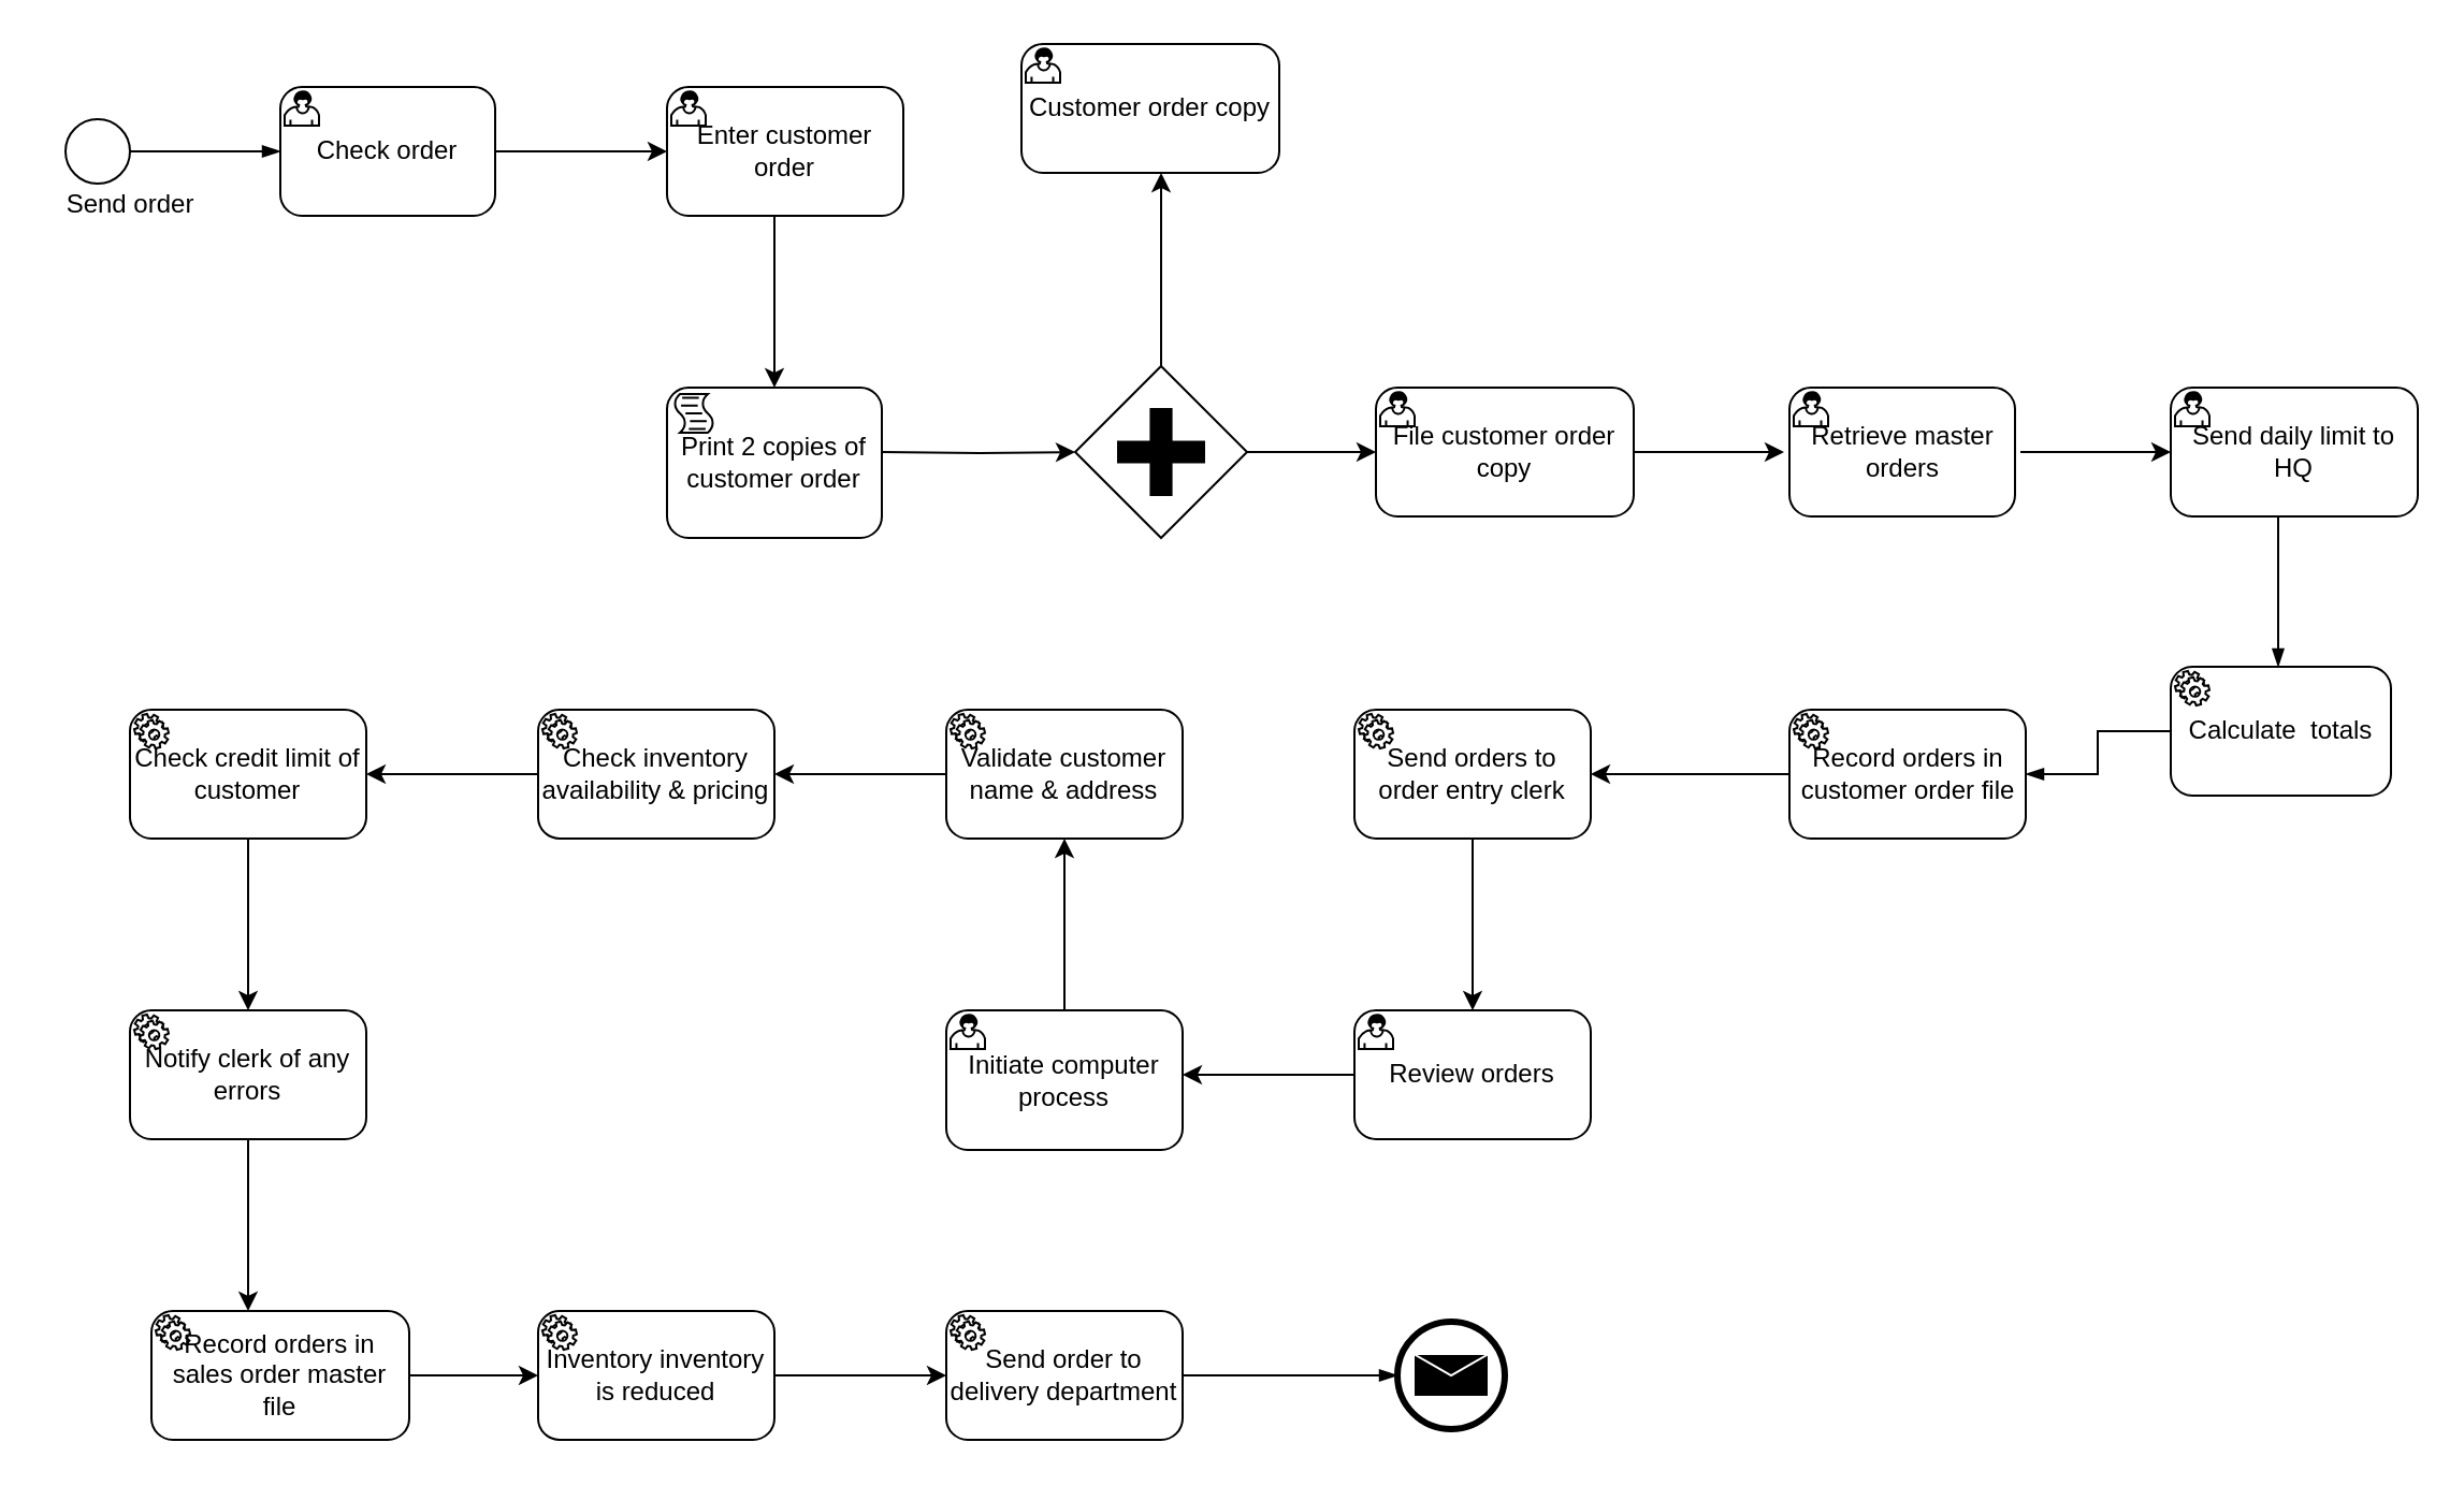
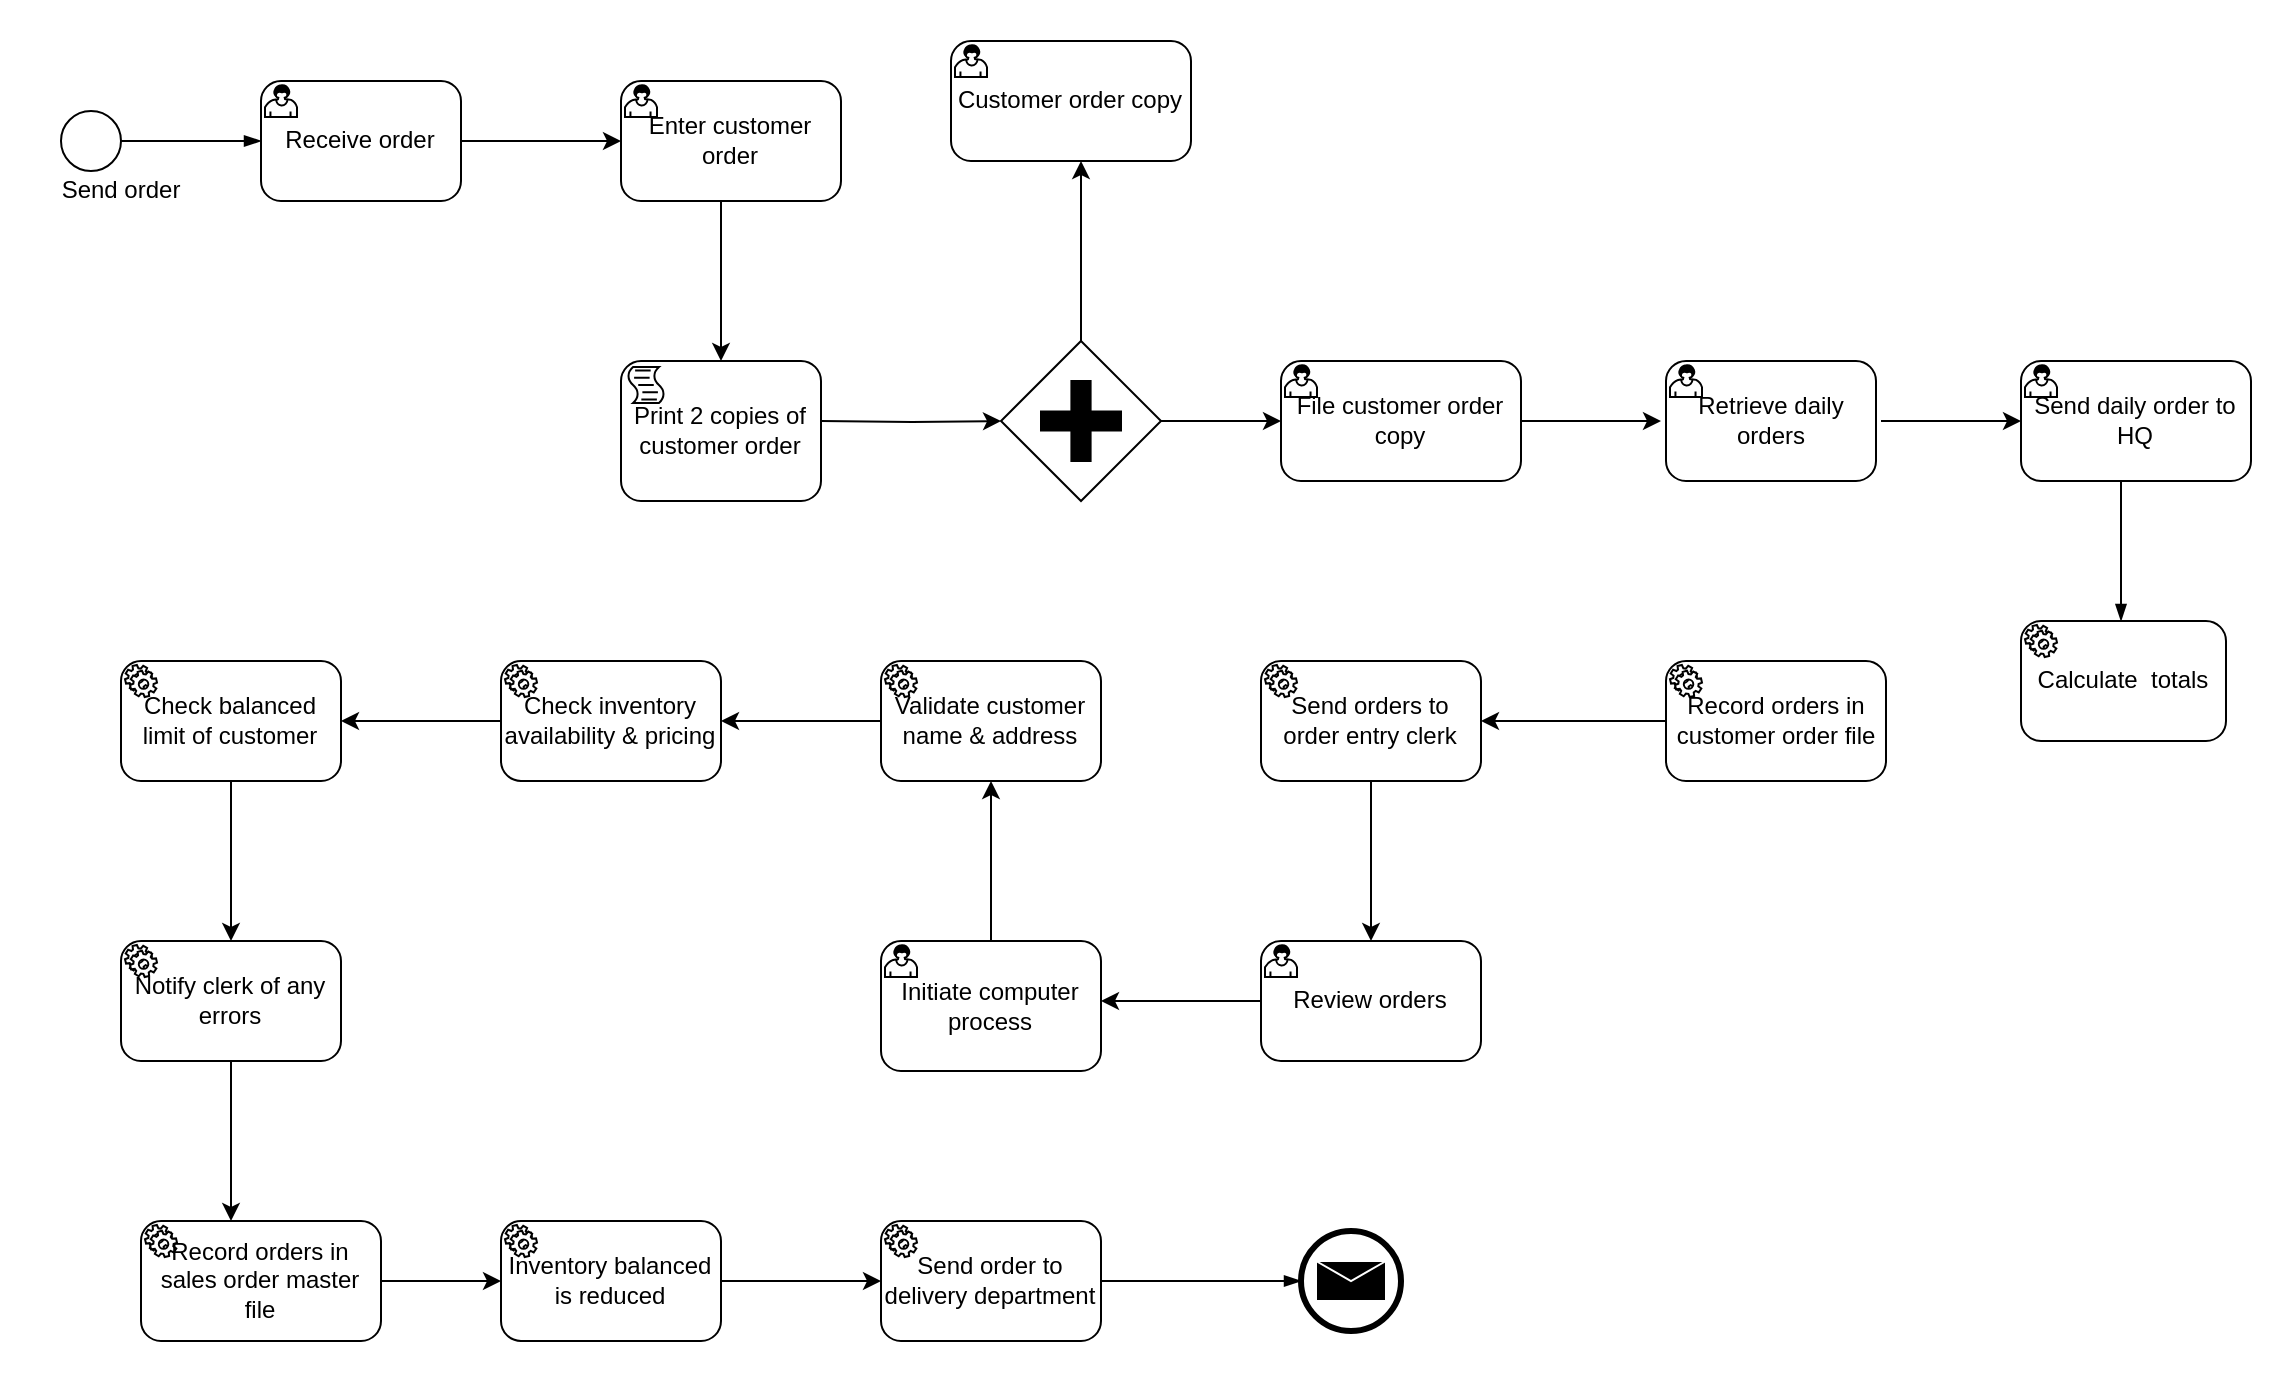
- <mxCell id="23" value="Check order" style="points=[[0.25,0,0],[0.5,0,0],[0.75,0,0],[1,0.25,0],[1,0.5,0],[1,0.75,0],[0.75,1,0],[0.5,1,0],[0.25,1,0],[0,0.75,0],[0,0.5,0],[0,0.25,0]];shape=mxgraph.bpmn.task;whiteSpace=wrap;rectStyle=rounded;size=10;taskMarker=user;" parent="1" vertex="1"><mxGeometry x="130" y="40" width="100" height="60" as="geometry" /></mxCell>
+ <mxCell id="23" value="Receive order" style="points=[[0.25,0,0],[0.5,0,0],[0.75,0,0],[1,0.25,0],[1,0.5,0],[1,0.75,0],[0.75,1,0],[0.5,1,0],[0.25,1,0],[0,0.75,0],[0,0.5,0],[0,0.25,0]];shape=mxgraph.bpmn.task;whiteSpace=wrap;rectStyle=rounded;size=10;taskMarker=user;" parent="1" vertex="1"><mxGeometry x="130" y="40" width="100" height="60" as="geometry" /></mxCell>
- <mxCell id="29" value="Retrieve master orders" style="points=[[0.25,0,0],[0.5,0,0],[0.75,0,0],[1,0.25,0],[1,0.5,0],[1,0.75,0],[0.75,1,0],[0.5,1,0],[0.25,1,0],[0,0.75,0],[0,0.5,0],[0,0.25,0]];shape=mxgraph.bpmn.task;whiteSpace=wrap;rectStyle=rounded;size=10;taskMarker=user;" parent="1" vertex="1"><mxGeometry x="832.5" y="180" width="105" height="60" as="geometry" /></mxCell>
+ <mxCell id="29" value="Retrieve daily orders" style="points=[[0.25,0,0],[0.5,0,0],[0.75,0,0],[1,0.25,0],[1,0.5,0],[1,0.75,0],[0.75,1,0],[0.5,1,0],[0.25,1,0],[0,0.75,0],[0,0.5,0],[0,0.25,0]];shape=mxgraph.bpmn.task;whiteSpace=wrap;rectStyle=rounded;size=10;taskMarker=user;" parent="1" vertex="1"><mxGeometry x="832.5" y="180" width="105" height="60" as="geometry" /></mxCell>
- <mxCell id="30" value="Send daily limit to HQ" style="points=[[0.25,0,0],[0.5,0,0],[0.75,0,0],[1,0.25,0],[1,0.5,0],[1,0.75,0],[0.75,1,0],[0.5,1,0],[0.25,1,0],[0,0.75,0],[0,0.5,0],[0,0.25,0]];shape=mxgraph.bpmn.task;whiteSpace=wrap;rectStyle=rounded;size=10;taskMarker=user;" parent="1" vertex="1"><mxGeometry x="1010" y="180" width="115" height="60" as="geometry" /></mxCell>
+ <mxCell id="30" value="Send daily order to HQ" style="points=[[0.25,0,0],[0.5,0,0],[0.75,0,0],[1,0.25,0],[1,0.5,0],[1,0.75,0],[0.75,1,0],[0.5,1,0],[0.25,1,0],[0,0.75,0],[0,0.5,0],[0,0.25,0]];shape=mxgraph.bpmn.task;whiteSpace=wrap;rectStyle=rounded;size=10;taskMarker=user;" parent="1" vertex="1"><mxGeometry x="1010" y="180" width="115" height="60" as="geometry" /></mxCell>
- <mxCell id="35" value="" style="edgeStyle=elbowEdgeStyle;fontSize=12;html=1;endArrow=blockThin;endFill=1;rounded=0;exitX=0;exitY=0.5;exitDx=0;exitDy=0;exitPerimeter=0;entryX=1;entryY=0.5;entryDx=0;entryDy=0;entryPerimeter=0;" parent="1" source="31" target="32" edge="1"><mxGeometry width="160" relative="1" as="geometry"><mxPoint x="840" y="470" as="sourcePoint" /><mxPoint x="1000" y="470" as="targetPoint" /></mxGeometry></mxCell>
- <mxCell id="40" value="Check credit limit of customer" style="points=[[0.25,0,0],[0.5,0,0],[0.75,0,0],[1,0.25,0],[1,0.5,0],[1,0.75,0],[0.75,1,0],[0.5,1,0],[0.25,1,0],[0,0.75,0],[0,0.5,0],[0,0.25,0]];shape=mxgraph.bpmn.task;whiteSpace=wrap;rectStyle=rounded;size=10;taskMarker=service;" parent="1" vertex="1"><mxGeometry x="60" y="330" width="110" height="60" as="geometry" /></mxCell>
+ <mxCell id="40" value="Check balanced limit of customer" style="points=[[0.25,0,0],[0.5,0,0],[0.75,0,0],[1,0.25,0],[1,0.5,0],[1,0.75,0],[0.75,1,0],[0.5,1,0],[0.25,1,0],[0,0.75,0],[0,0.5,0],[0,0.25,0]];shape=mxgraph.bpmn.task;whiteSpace=wrap;rectStyle=rounded;size=10;taskMarker=service;" parent="1" vertex="1"><mxGeometry x="60" y="330" width="110" height="60" as="geometry" /></mxCell>
- <mxCell id="43" value="Inventory inventory is reduced" style="points=[[0.25,0,0],[0.5,0,0],[0.75,0,0],[1,0.25,0],[1,0.5,0],[1,0.75,0],[0.75,1,0],[0.5,1,0],[0.25,1,0],[0,0.75,0],[0,0.5,0],[0,0.25,0]];shape=mxgraph.bpmn.task;whiteSpace=wrap;rectStyle=rounded;size=10;taskMarker=service;" parent="1" vertex="1"><mxGeometry x="250" y="610" width="110" height="60" as="geometry" /></mxCell>
+ <mxCell id="43" value="Inventory balanced is reduced" style="points=[[0.25,0,0],[0.5,0,0],[0.75,0,0],[1,0.25,0],[1,0.5,0],[1,0.75,0],[0.75,1,0],[0.5,1,0],[0.25,1,0],[0,0.75,0],[0,0.5,0],[0,0.25,0]];shape=mxgraph.bpmn.task;whiteSpace=wrap;rectStyle=rounded;size=10;taskMarker=service;" parent="1" vertex="1"><mxGeometry x="250" y="610" width="110" height="60" as="geometry" /></mxCell>
